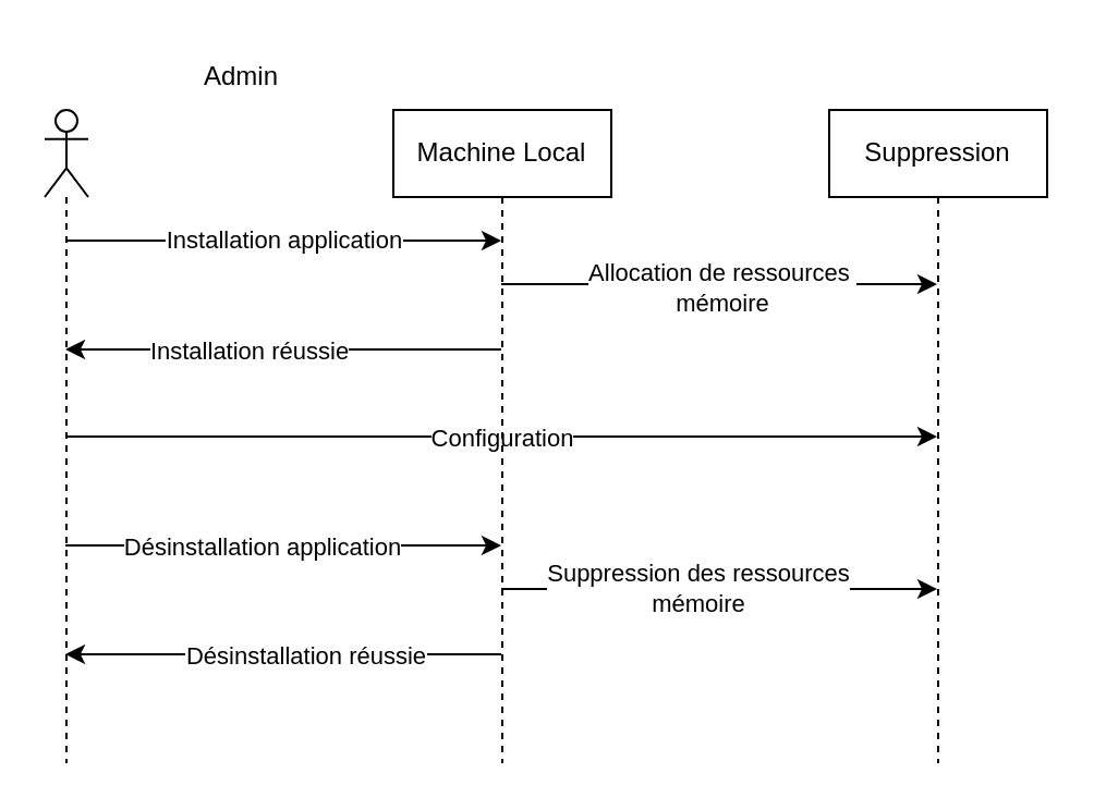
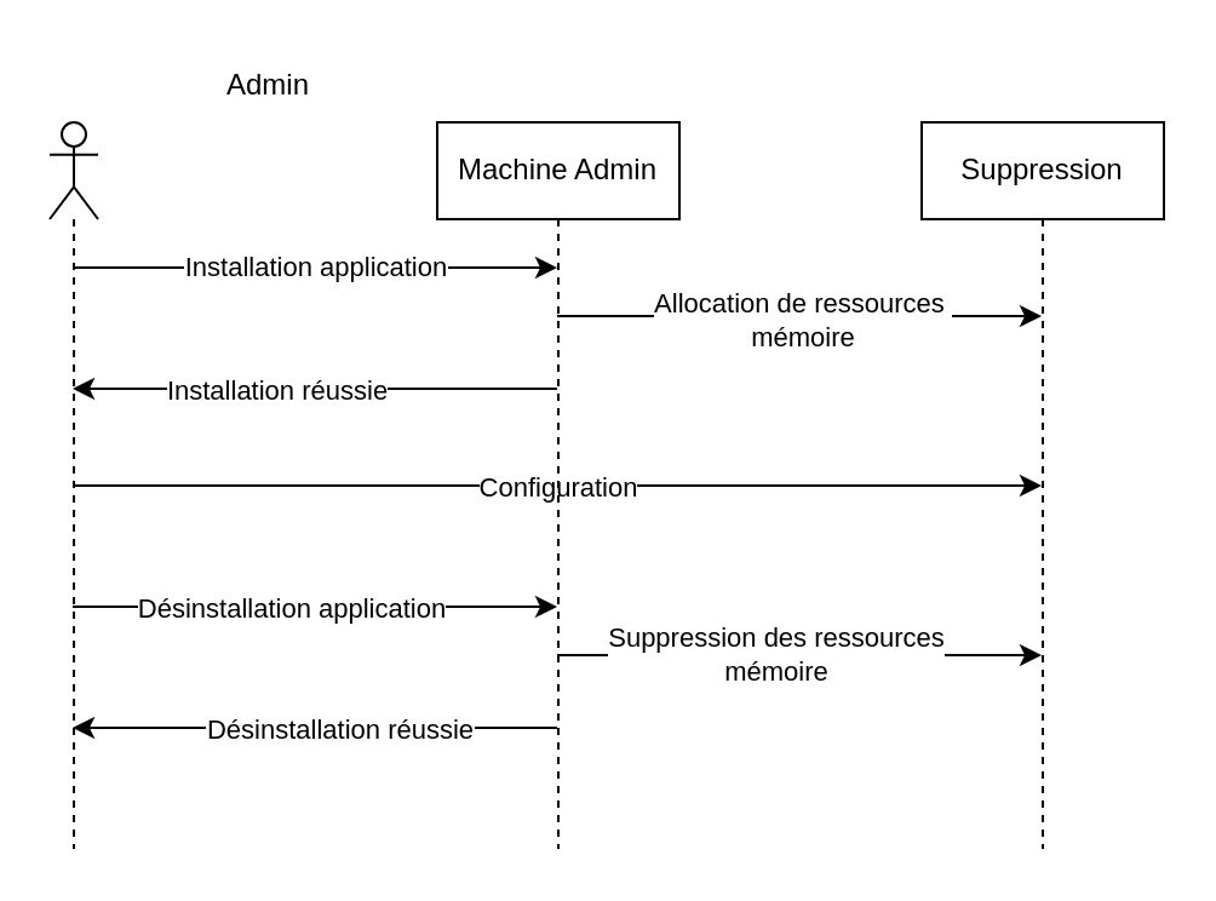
- <mxCell id="18" value="Machine Local" style="shape=umlLifeline;perimeter=lifelinePerimeter;whiteSpace=wrap;html=1;container=1;collapsible=0;recursiveResize=0;outlineConnect=0;" vertex="1" parent="1"><mxGeometry x="180" y="50" width="100" height="300" as="geometry" /></mxCell>
+ <mxCell id="18" value="Machine Admin" style="shape=umlLifeline;perimeter=lifelinePerimeter;whiteSpace=wrap;html=1;container=1;collapsible=0;recursiveResize=0;outlineConnect=0;" vertex="1" parent="1"><mxGeometry x="180" y="50" width="100" height="300" as="geometry" /></mxCell>
